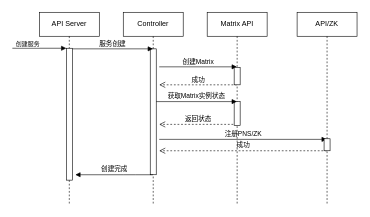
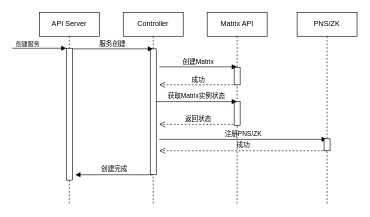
- <mxCell id="14" value="API/ZK" style="shape=umlLifeline;perimeter=lifelinePerimeter;whiteSpace=wrap;html=1;container=1;collapsible=0;recursiveResize=0;outlineConnect=0;" vertex="1" parent="1"><mxGeometry x="495" y="20" width="100" height="320" as="geometry" /></mxCell>
+ <mxCell id="14" value="PNS/ZK" style="shape=umlLifeline;perimeter=lifelinePerimeter;whiteSpace=wrap;html=1;container=1;collapsible=0;recursiveResize=0;outlineConnect=0;" vertex="1" parent="1"><mxGeometry x="495" y="20" width="100" height="320" as="geometry" /></mxCell>
